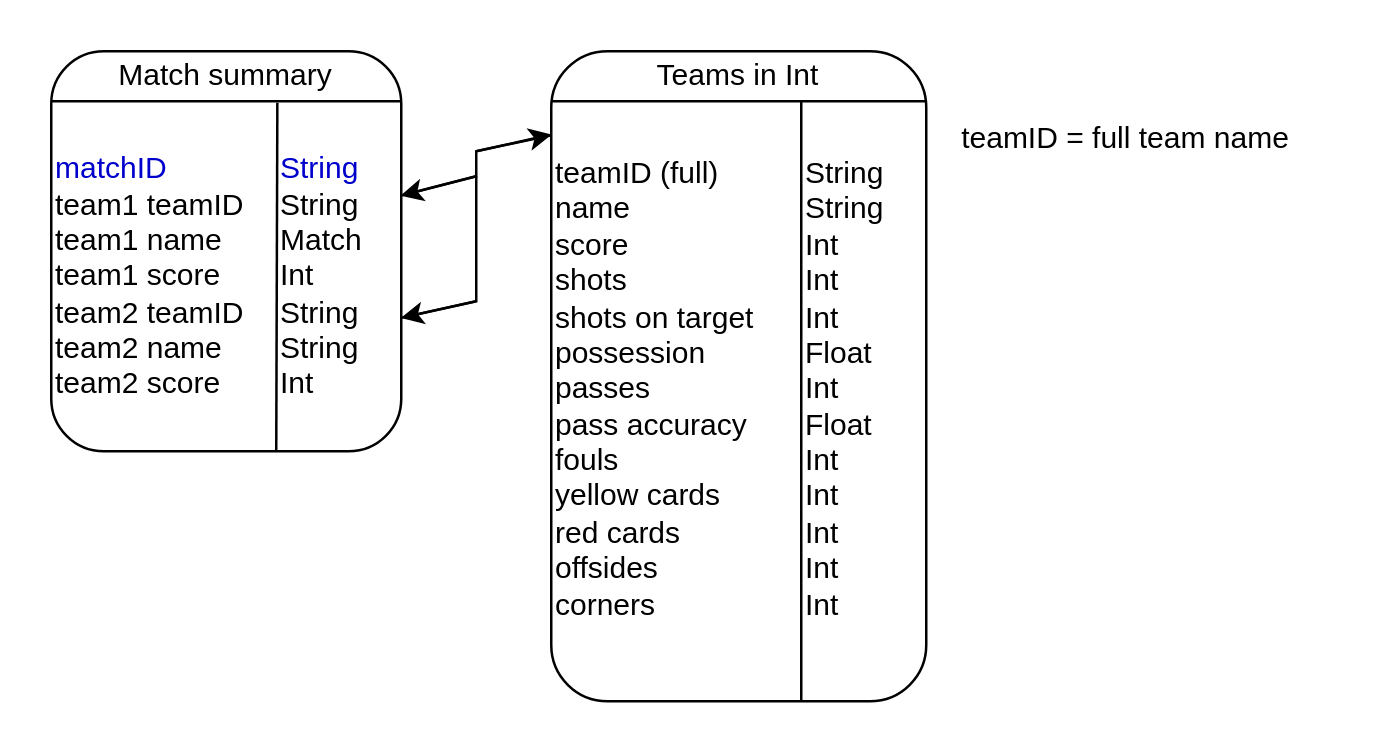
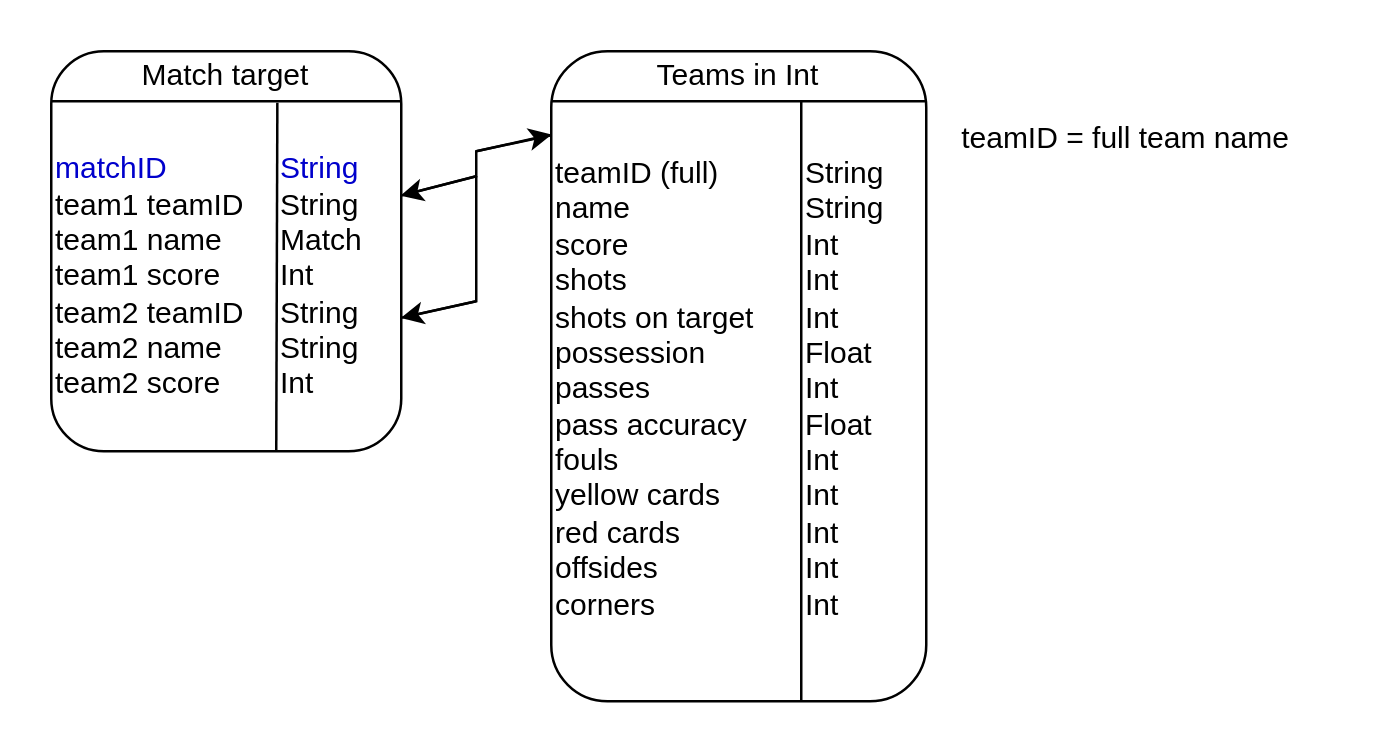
- <mxCell id="3" value="Match summary" style="text;html=1;align=center;verticalAlign=middle;whiteSpace=wrap;rounded=0;" parent="1" vertex="1"><mxGeometry x="20" y="20" width="140" height="20" as="geometry" /></mxCell>
+ <mxCell id="3" value="Match target" style="text;html=1;align=center;verticalAlign=middle;whiteSpace=wrap;rounded=0;" parent="1" vertex="1"><mxGeometry x="20" y="20" width="140" height="20" as="geometry" /></mxCell>
